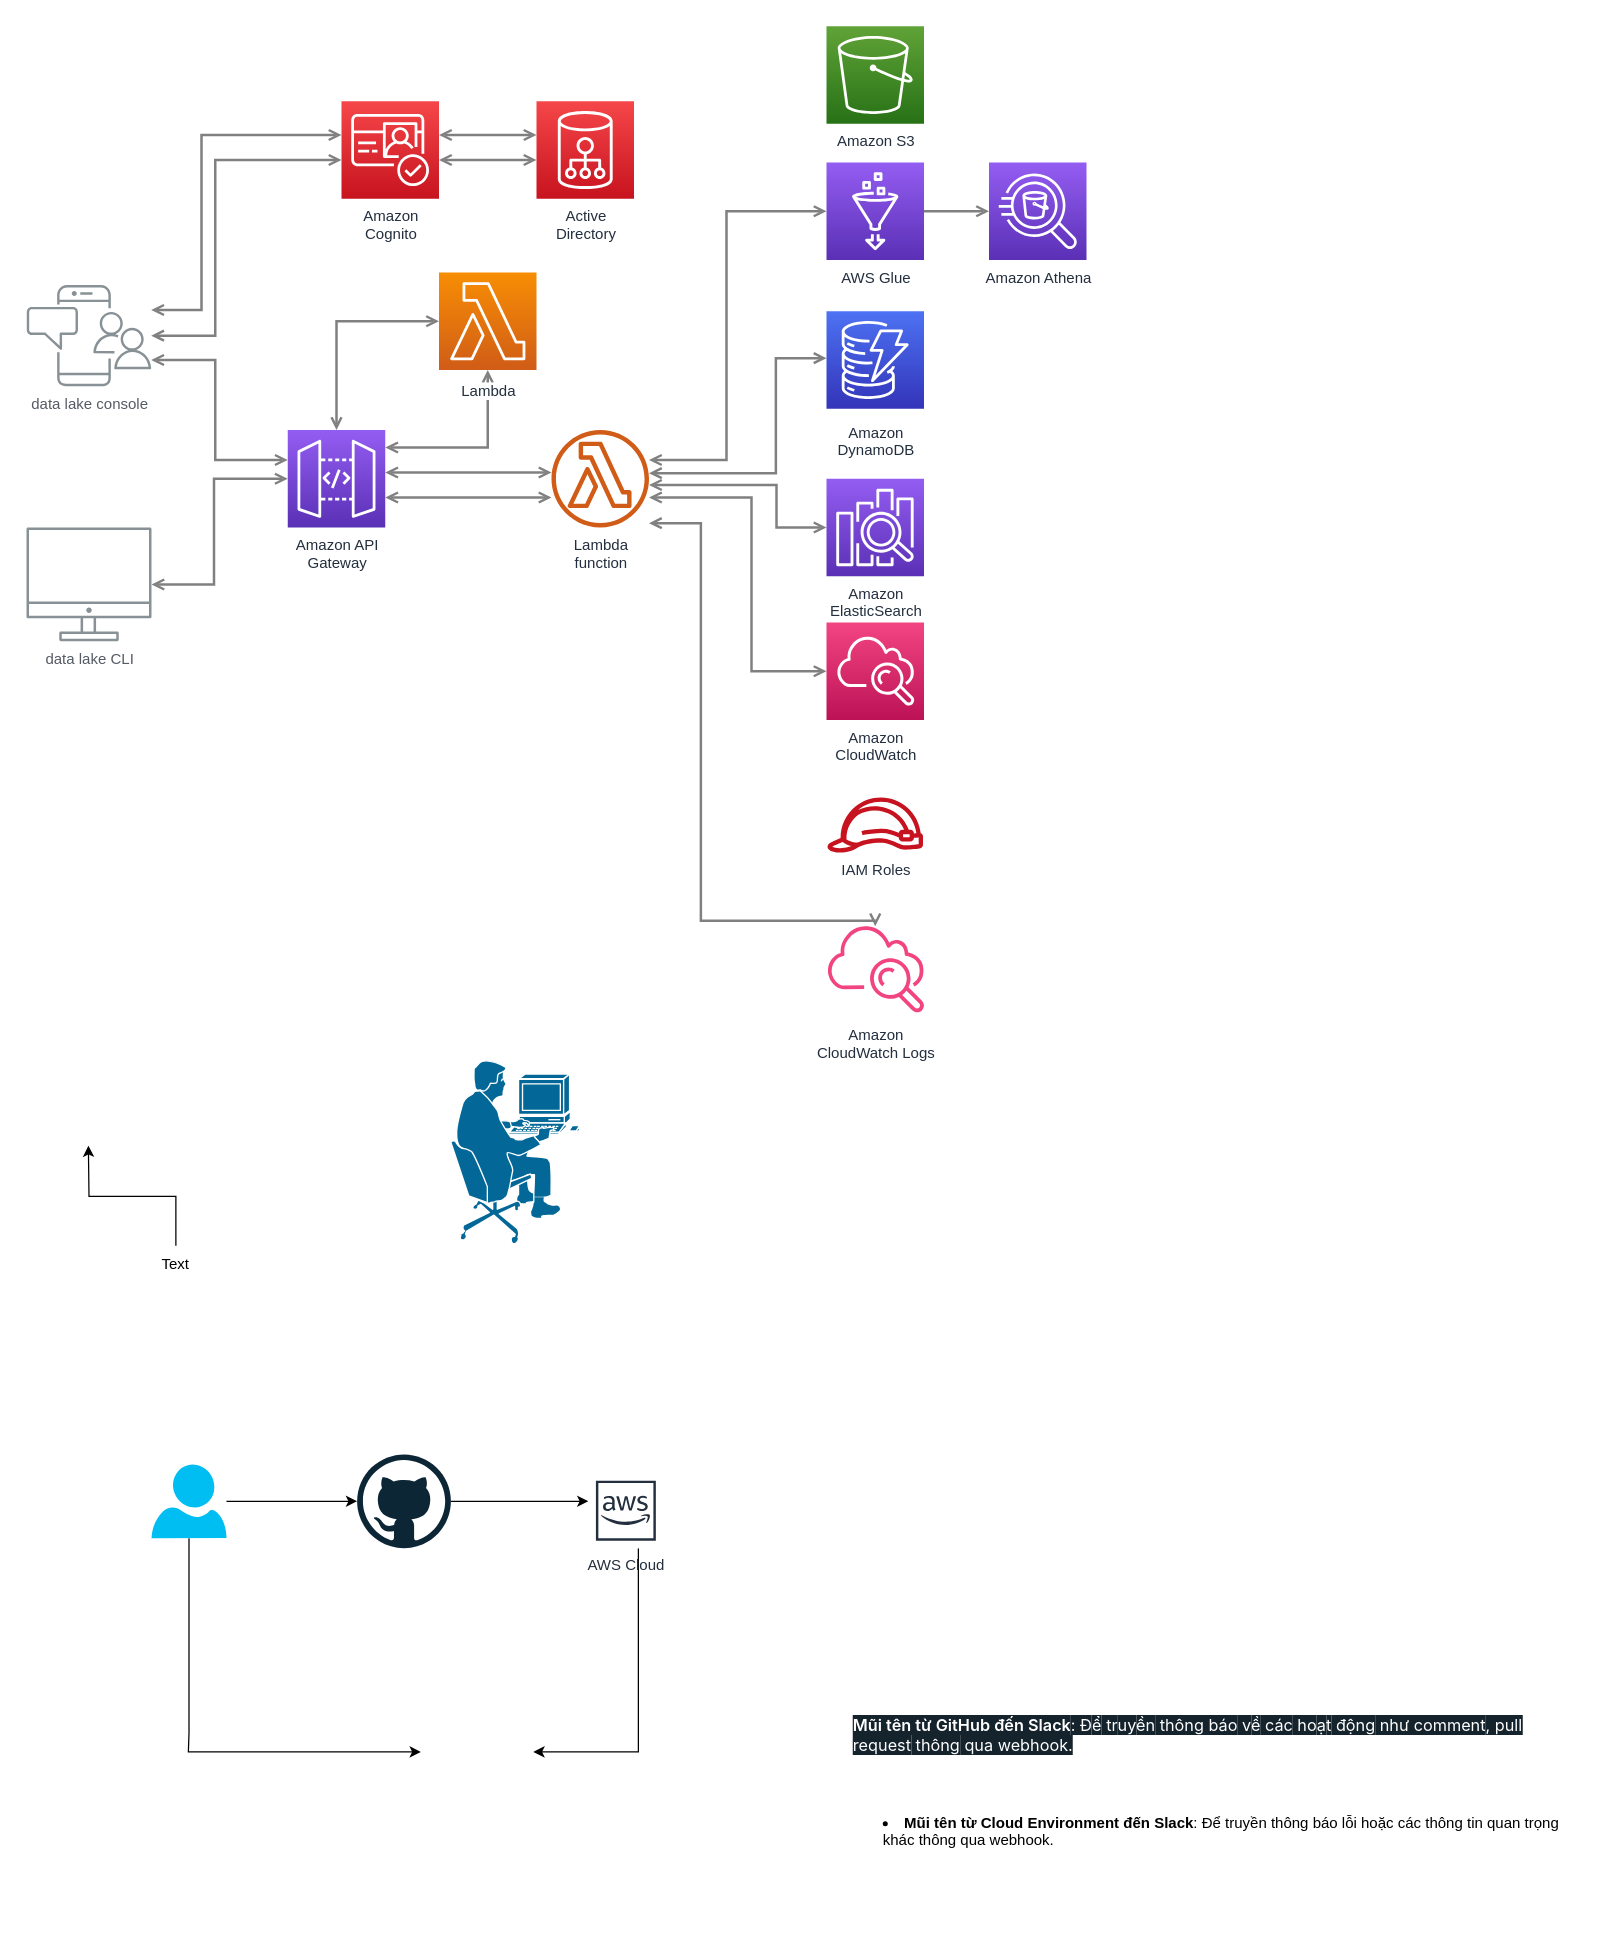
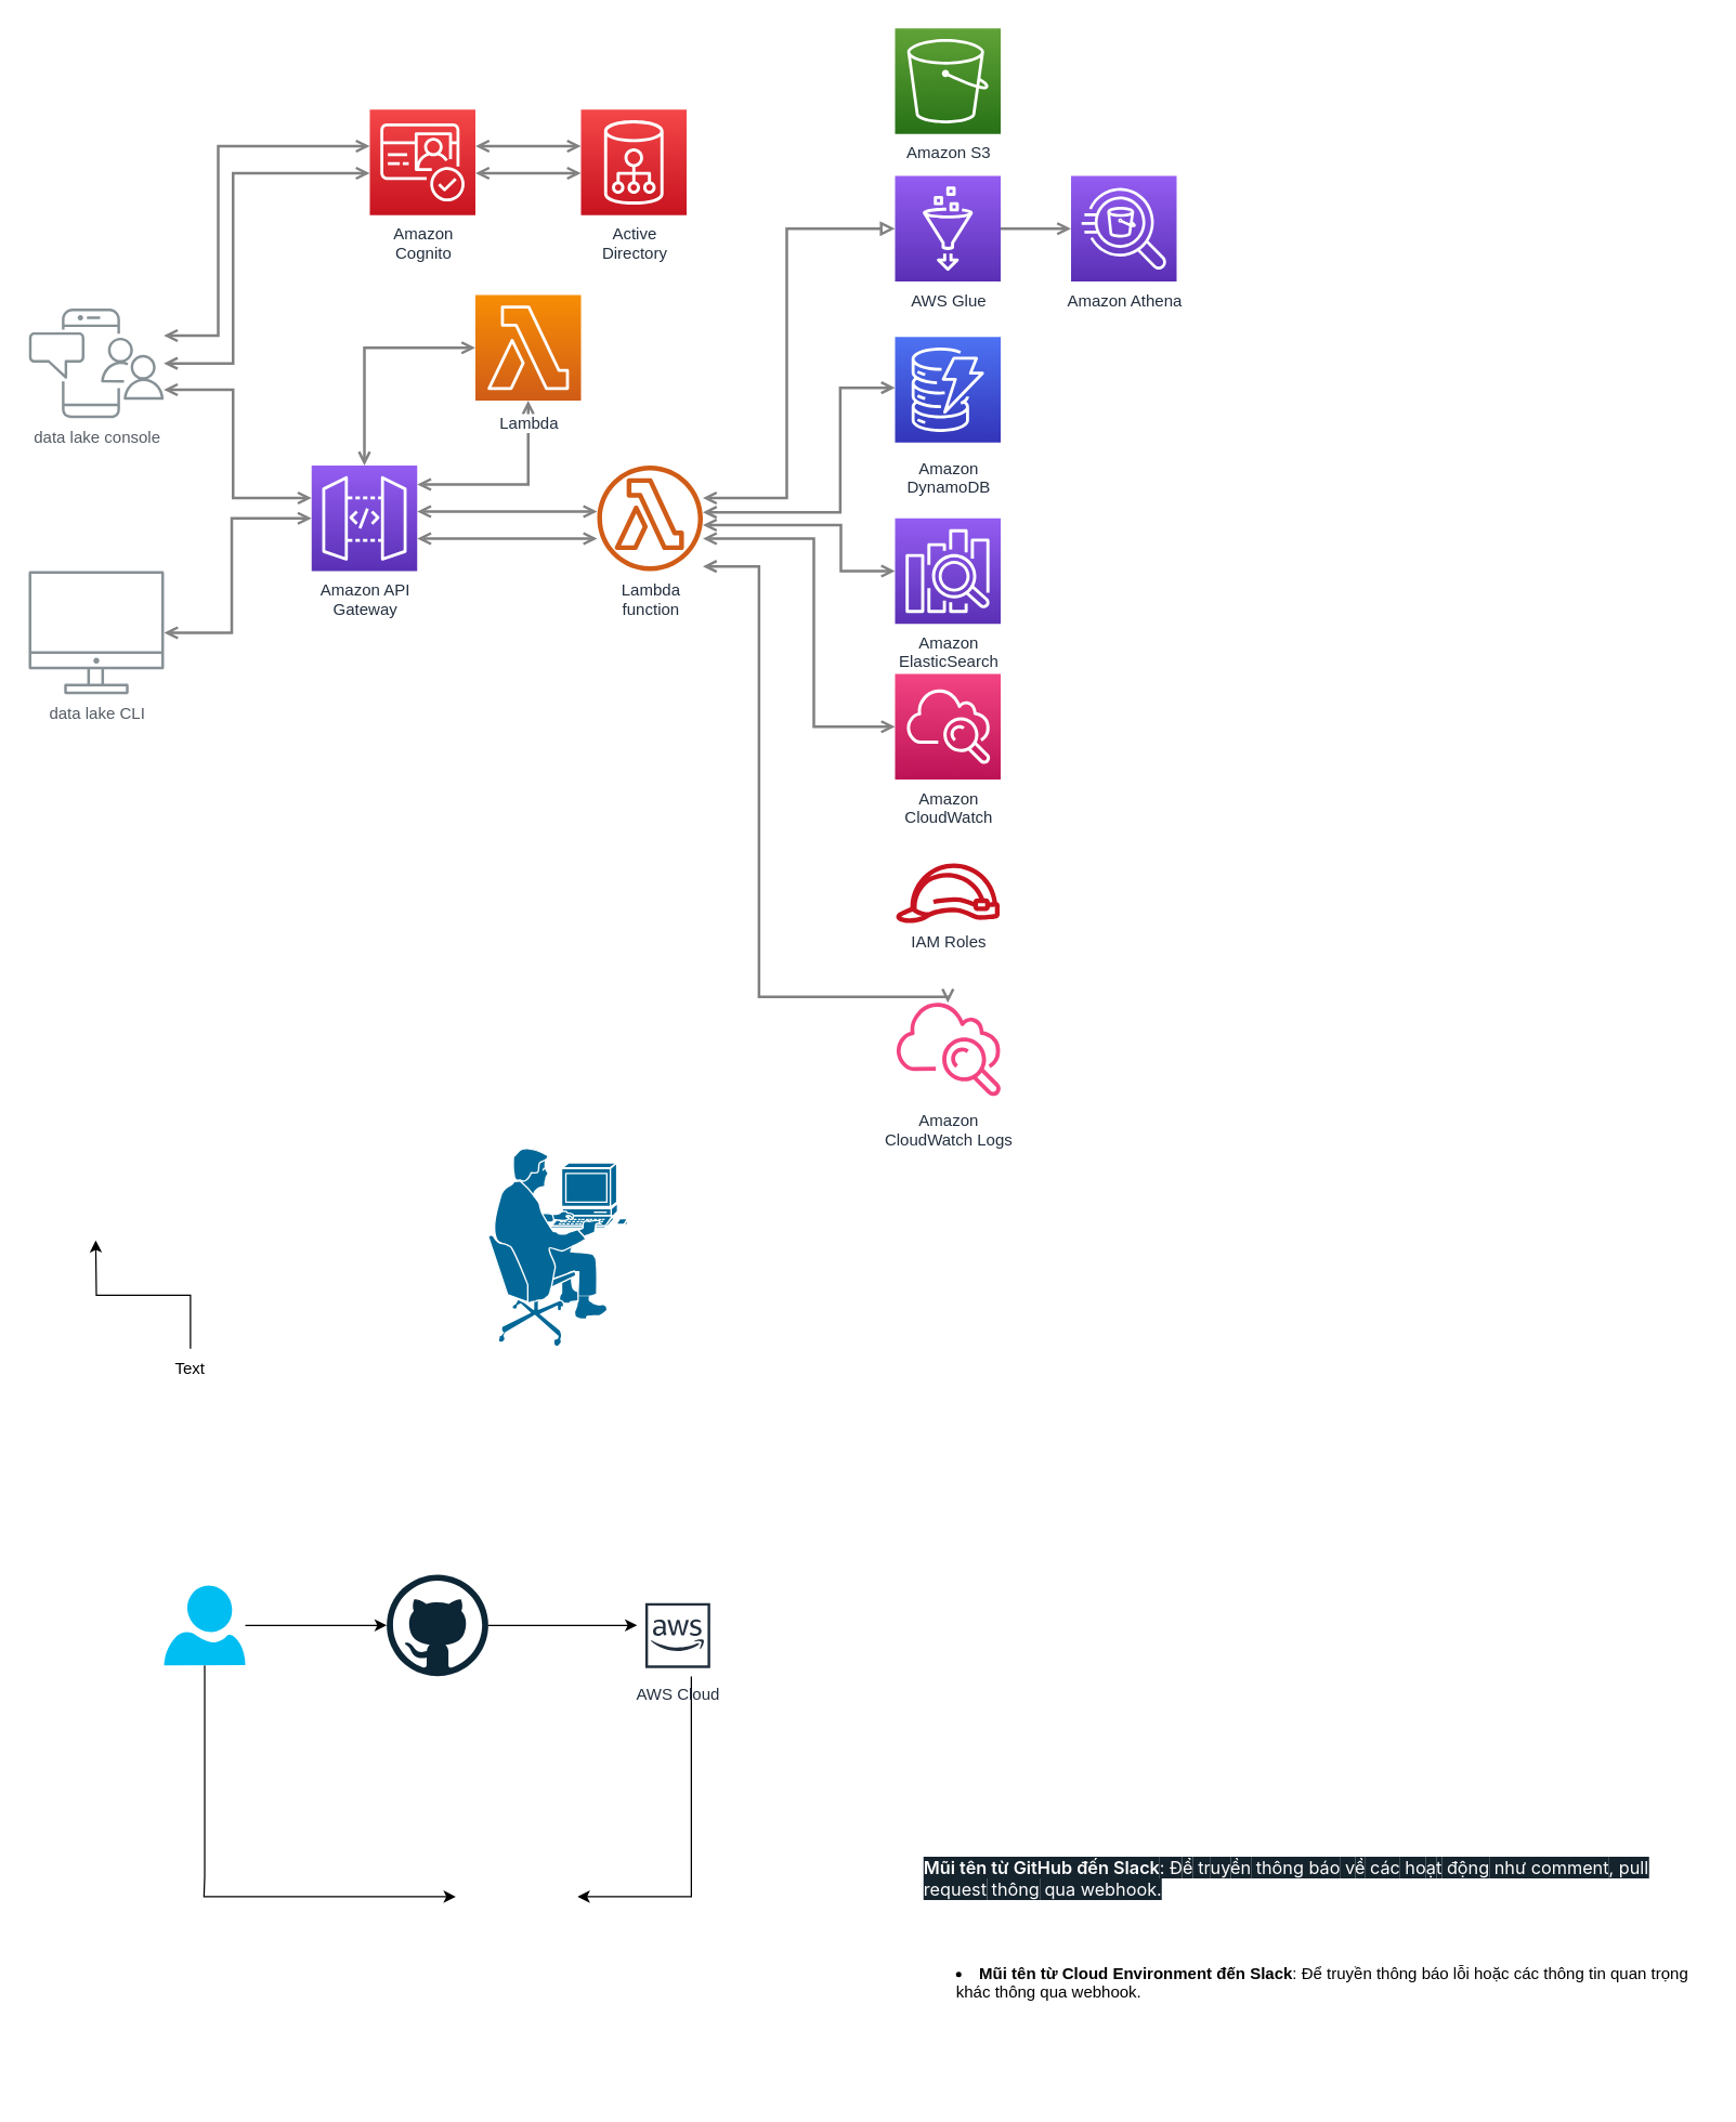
- <mxCell id="8" style="edgeStyle=orthogonalEdgeStyle;rounded=0;orthogonalLoop=1;jettySize=auto;html=1;startArrow=open;startFill=0;endArrow=open;endFill=0;strokeWidth=2;strokeColor=#808080;" parent="1" source="24" target="26" edge="1"><mxGeometry relative="1" as="geometry"><Array as="points"><mxPoint x="580.5" y="367.5" /><mxPoint x="580.5" y="168.5" /></Array></mxGeometry></mxCell>
+ <mxCell id="8" style="edgeStyle=orthogonalEdgeStyle;rounded=0;orthogonalLoop=1;jettySize=auto;html=1;startArrow=open;startFill=0;endArrow=block;endFill=0;strokeWidth=2;strokeColor=#808080;" parent="1" source="24" target="26" edge="1"><mxGeometry relative="1" as="geometry"><Array as="points"><mxPoint x="580.5" y="367.5" /><mxPoint x="580.5" y="168.5" /></Array></mxGeometry></mxCell>
